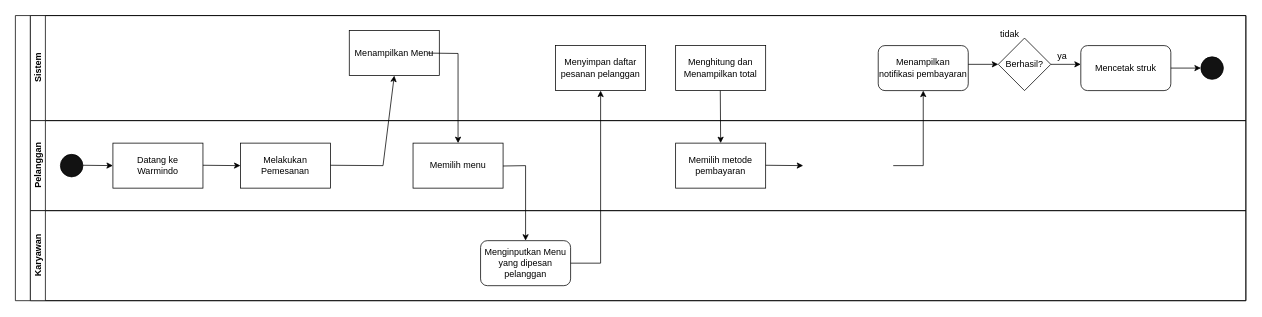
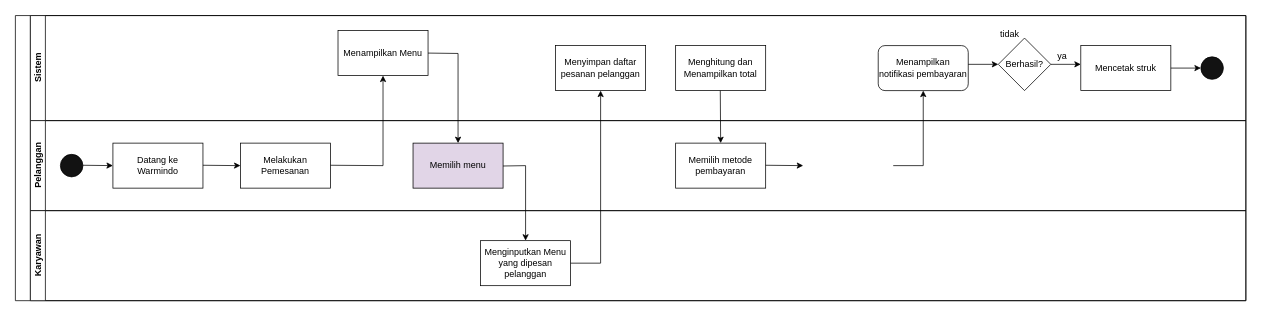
- <mxCell id="4" value="Menampilkan Menu" style="rounded=0;whiteSpace=wrap;html=1;" parent="3" vertex="1"><mxGeometry x="425" y="20" width="120" height="60" as="geometry" /></mxCell>
+ <mxCell id="4" value="Menampilkan Menu" style="rounded=0;whiteSpace=wrap;html=1;" parent="3" vertex="1"><mxGeometry x="410" y="20" width="120" height="60" as="geometry" /></mxCell>
- <mxCell id="12" value="Mencetak struk" style="whiteSpace=wrap;html=1;rounded=1;" parent="3" vertex="1"><mxGeometry x="1400" y="40" width="120" height="60" as="geometry" /></mxCell>
+ <mxCell id="12" value="Mencetak struk" style="rounded=0;whiteSpace=wrap;html=1;" parent="3" vertex="1"><mxGeometry x="1400" y="40" width="120" height="60" as="geometry" /></mxCell>
- <mxCell id="24" value="Memilih menu" style="rounded=0;whiteSpace=wrap;html=1;" parent="17" vertex="1"><mxGeometry x="510" y="30" width="120" height="60" as="geometry" /></mxCell>
+ <mxCell id="24" value="Memilih menu" style="rounded=0;whiteSpace=wrap;html=1;fillColor=#e1d5e7;" parent="17" vertex="1"><mxGeometry x="510" y="30" width="120" height="60" as="geometry" /></mxCell>
- <mxCell id="31" value="Menginputkan Menu yang dipesan pelanggan" style="whiteSpace=wrap;html=1;rounded=1;" parent="30" vertex="1"><mxGeometry x="600" y="40" width="120" height="60" as="geometry" /></mxCell>
+ <mxCell id="31" value="Menginputkan Menu yang dipesan pelanggan" style="rounded=0;whiteSpace=wrap;html=1;" parent="30" vertex="1"><mxGeometry x="600" y="40" width="120" height="60" as="geometry" /></mxCell>
